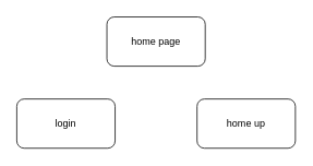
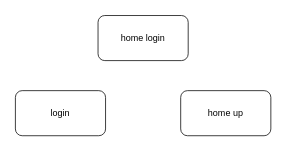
- <mxCell id="2" value="home page" style="rounded=1;whiteSpace=wrap;html=1;" vertex="1" parent="1"><mxGeometry x="130" y="20" width="120" height="60" as="geometry" /></mxCell>
+ <mxCell id="2" value="home login" style="rounded=1;whiteSpace=wrap;html=1;" vertex="1" parent="1"><mxGeometry x="130" y="20" width="120" height="60" as="geometry" /></mxCell>
